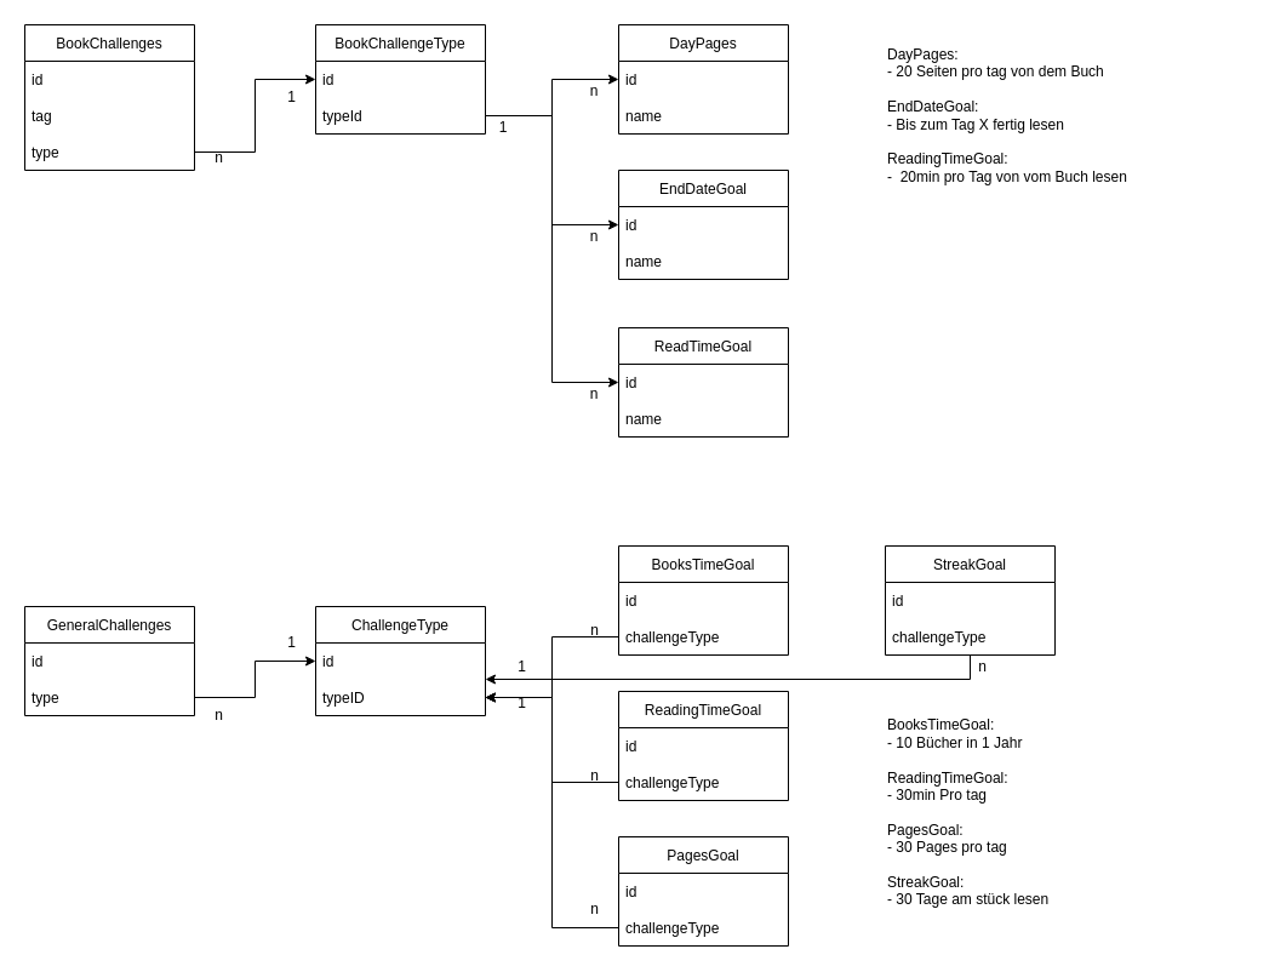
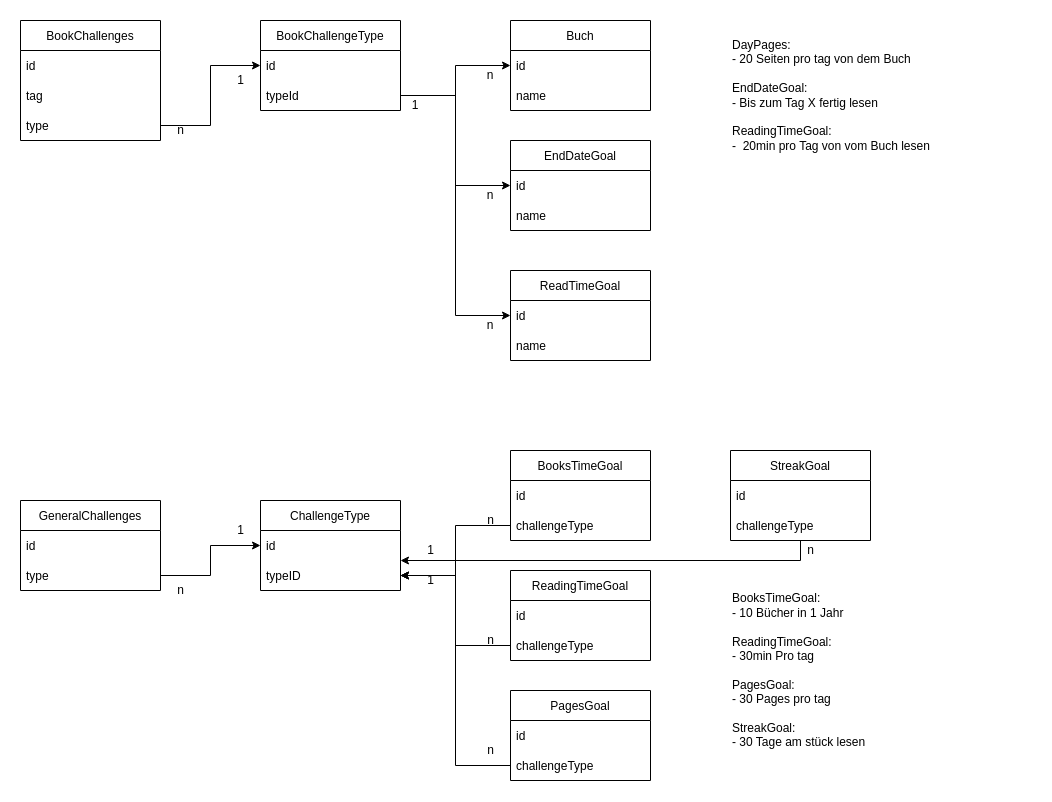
- <mxCell id="12" value="DayPages" style="swimlane;fontStyle=0;childLayout=stackLayout;horizontal=1;startSize=30;horizontalStack=0;resizeParent=1;resizeParentMax=0;resizeLast=0;collapsible=1;marginBottom=0;" parent="1" vertex="1"><mxGeometry x="510" y="20" width="140" height="90" as="geometry" /></mxCell>
+ <mxCell id="12" value="Buch" style="swimlane;fontStyle=0;childLayout=stackLayout;horizontal=1;startSize=30;horizontalStack=0;resizeParent=1;resizeParentMax=0;resizeLast=0;collapsible=1;marginBottom=0;" parent="1" vertex="1"><mxGeometry x="510" y="20" width="140" height="90" as="geometry" /></mxCell>
